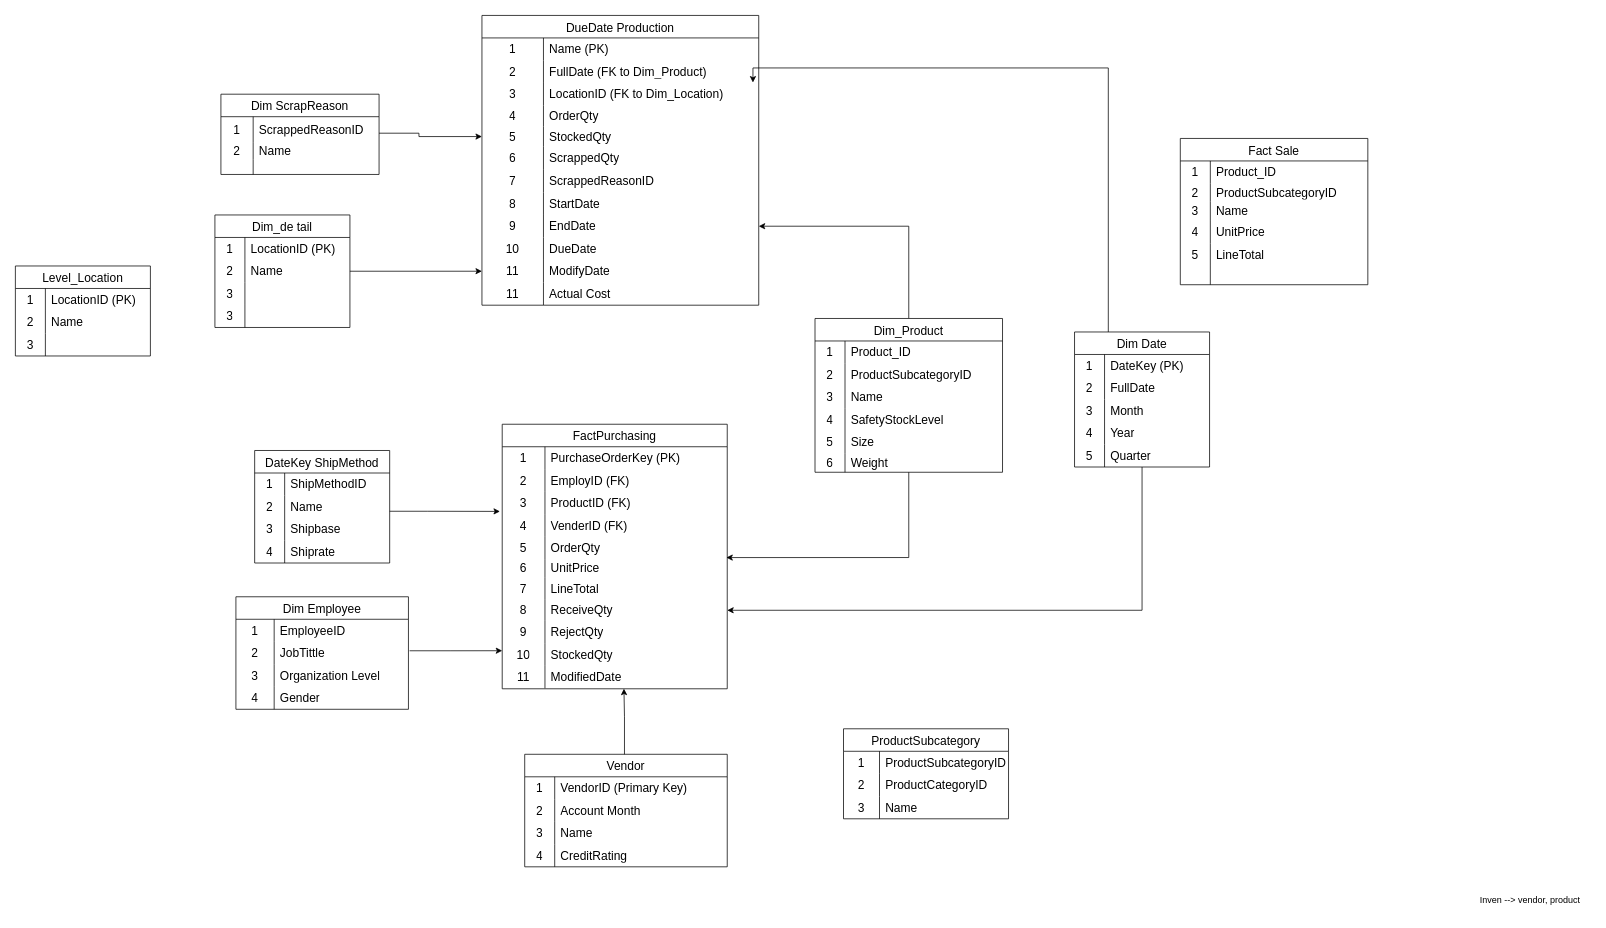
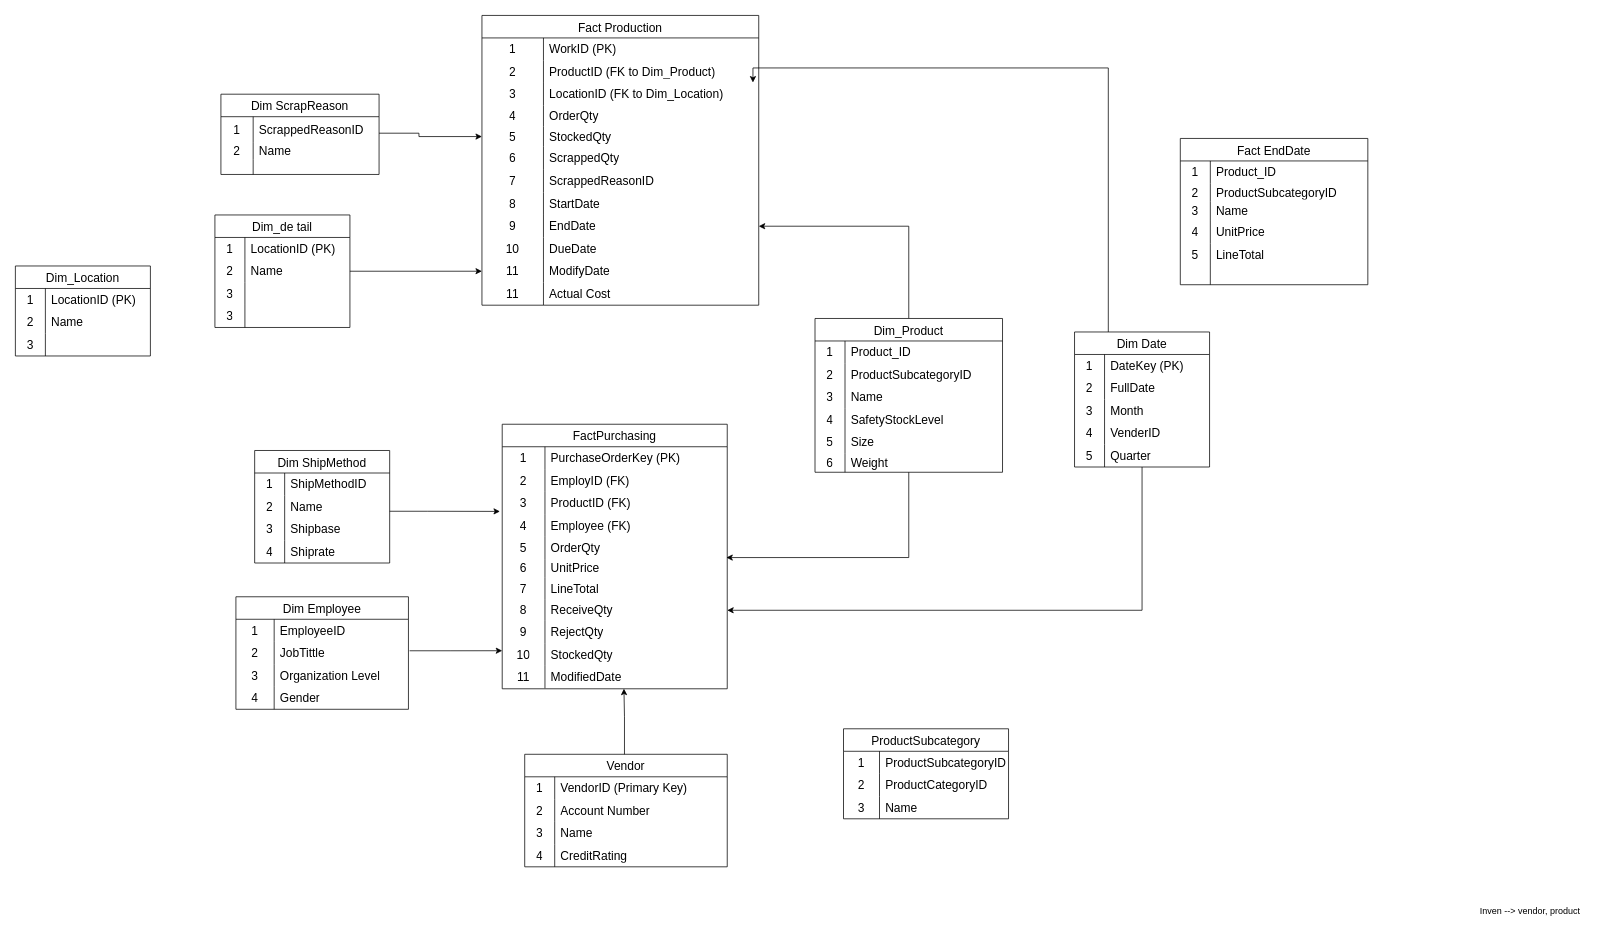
- <mxCell id="90" value="DueDate Production" style="shape=table;startSize=30;container=1;collapsible=0;childLayout=tableLayout;fixedRows=1;rowLines=0;fontStyle=0;strokeColor=default;fontSize=16;" parent="1" vertex="1"><mxGeometry x="642" y="20" width="369" height="386.302" as="geometry" /></mxCell>
+ <mxCell id="90" value="Fact Production" style="shape=table;startSize=30;container=1;collapsible=0;childLayout=tableLayout;fixedRows=1;rowLines=0;fontStyle=0;strokeColor=default;fontSize=16;" parent="1" vertex="1"><mxGeometry x="642" y="20" width="369" height="386.302" as="geometry" /></mxCell>
- <mxCell id="93" value="Name (PK)" style="shape=partialRectangle;html=1;whiteSpace=wrap;connectable=0;fillColor=none;top=0;left=0;bottom=0;right=0;align=left;spacingLeft=6;overflow=hidden;strokeColor=inherit;fontSize=16;" parent="91" vertex="1"><mxGeometry x="82" width="287" height="30" as="geometry"><mxRectangle width="287" height="30" as="alternateBounds" /></mxGeometry></mxCell>
+ <mxCell id="93" value="WorkID (PK)" style="shape=partialRectangle;html=1;whiteSpace=wrap;connectable=0;fillColor=none;top=0;left=0;bottom=0;right=0;align=left;spacingLeft=6;overflow=hidden;strokeColor=inherit;fontSize=16;" parent="91" vertex="1"><mxGeometry x="82" width="287" height="30" as="geometry"><mxRectangle width="287" height="30" as="alternateBounds" /></mxGeometry></mxCell>
- <mxCell id="96" value="FullDate (FK to Dim_Product)" style="shape=partialRectangle;html=1;whiteSpace=wrap;connectable=0;fillColor=none;top=0;left=0;bottom=0;right=0;align=left;spacingLeft=6;overflow=hidden;strokeColor=inherit;fontSize=16;" parent="94" vertex="1"><mxGeometry x="82" width="287" height="30" as="geometry"><mxRectangle width="287" height="30" as="alternateBounds" /></mxGeometry></mxCell>
+ <mxCell id="96" value="ProductID (FK to Dim_Product)" style="shape=partialRectangle;html=1;whiteSpace=wrap;connectable=0;fillColor=none;top=0;left=0;bottom=0;right=0;align=left;spacingLeft=6;overflow=hidden;strokeColor=inherit;fontSize=16;" parent="94" vertex="1"><mxGeometry x="82" width="287" height="30" as="geometry"><mxRectangle width="287" height="30" as="alternateBounds" /></mxGeometry></mxCell>
- <mxCell id="187" value="Fact Sale" style="shape=table;startSize=30;container=1;collapsible=0;childLayout=tableLayout;fixedRows=1;rowLines=0;fontStyle=0;strokeColor=default;fontSize=16;" parent="1" vertex="1"><mxGeometry x="1573" y="184" width="250" height="195" as="geometry" /></mxCell>
+ <mxCell id="187" value="Fact EndDate" style="shape=table;startSize=30;container=1;collapsible=0;childLayout=tableLayout;fixedRows=1;rowLines=0;fontStyle=0;strokeColor=default;fontSize=16;" parent="1" vertex="1"><mxGeometry x="1573" y="184" width="250" height="195" as="geometry" /></mxCell>
- <mxCell id="209" value="Level_Location" style="shape=table;startSize=30;container=1;collapsible=0;childLayout=tableLayout;fixedRows=1;rowLines=0;fontStyle=0;strokeColor=default;fontSize=16;" parent="1" vertex="1"><mxGeometry x="20" y="354" width="180" height="120" as="geometry" /></mxCell>
+ <mxCell id="209" value="Dim_Location" style="shape=table;startSize=30;container=1;collapsible=0;childLayout=tableLayout;fixedRows=1;rowLines=0;fontStyle=0;strokeColor=default;fontSize=16;" parent="1" vertex="1"><mxGeometry x="20" y="354" width="180" height="120" as="geometry" /></mxCell>
- <mxCell id="15" value="Year" style="shape=partialRectangle;html=1;whiteSpace=wrap;connectable=0;fillColor=none;top=0;left=0;bottom=0;right=0;align=left;spacingLeft=6;overflow=hidden;strokeColor=inherit;fontSize=16;" parent="13" vertex="1"><mxGeometry x="40" width="140" height="30" as="geometry"><mxRectangle width="140" height="30" as="alternateBounds" /></mxGeometry></mxCell>
+ <mxCell id="15" value="VenderID" style="shape=partialRectangle;html=1;whiteSpace=wrap;connectable=0;fillColor=none;top=0;left=0;bottom=0;right=0;align=left;spacingLeft=6;overflow=hidden;strokeColor=inherit;fontSize=16;" parent="13" vertex="1"><mxGeometry x="40" width="140" height="30" as="geometry"><mxRectangle width="140" height="30" as="alternateBounds" /></mxGeometry></mxCell>
- <mxCell id="127" value="DateKey ShipMethod" style="shape=table;startSize=30;container=1;collapsible=0;childLayout=tableLayout;fixedRows=1;rowLines=0;fontStyle=0;strokeColor=default;fontSize=16;" parent="1" vertex="1"><mxGeometry x="339" y="600" width="180" height="150" as="geometry" /></mxCell>
+ <mxCell id="127" value="Dim ShipMethod" style="shape=table;startSize=30;container=1;collapsible=0;childLayout=tableLayout;fixedRows=1;rowLines=0;fontStyle=0;strokeColor=default;fontSize=16;" parent="1" vertex="1"><mxGeometry x="339" y="600" width="180" height="150" as="geometry" /></mxCell>
- <mxCell id="55" value="VenderID (FK)" style="shape=partialRectangle;html=1;whiteSpace=wrap;connectable=0;fillColor=none;top=0;left=0;bottom=0;right=0;align=left;spacingLeft=6;overflow=hidden;strokeColor=inherit;fontSize=16;" parent="53" vertex="1"><mxGeometry x="57" width="243" height="30" as="geometry"><mxRectangle width="243" height="30" as="alternateBounds" /></mxGeometry></mxCell>
+ <mxCell id="55" value="Employee (FK)" style="shape=partialRectangle;html=1;whiteSpace=wrap;connectable=0;fillColor=none;top=0;left=0;bottom=0;right=0;align=left;spacingLeft=6;overflow=hidden;strokeColor=inherit;fontSize=16;" parent="53" vertex="1"><mxGeometry x="57" width="243" height="30" as="geometry"><mxRectangle width="243" height="30" as="alternateBounds" /></mxGeometry></mxCell>
- <mxCell id="83" value="Account Month" style="shape=partialRectangle;html=1;whiteSpace=wrap;connectable=0;fillColor=none;top=0;left=0;bottom=0;right=0;align=left;spacingLeft=6;overflow=hidden;strokeColor=inherit;fontSize=16;" parent="81" vertex="1"><mxGeometry x="40" width="230" height="30" as="geometry"><mxRectangle width="230" height="30" as="alternateBounds" /></mxGeometry></mxCell>
+ <mxCell id="83" value="Account Number" style="shape=partialRectangle;html=1;whiteSpace=wrap;connectable=0;fillColor=none;top=0;left=0;bottom=0;right=0;align=left;spacingLeft=6;overflow=hidden;strokeColor=inherit;fontSize=16;" parent="81" vertex="1"><mxGeometry x="40" width="230" height="30" as="geometry"><mxRectangle width="230" height="30" as="alternateBounds" /></mxGeometry></mxCell>
- <mxCell id="175" value="Inven --&amp;gt; vendor, product" style="text;html=1;align=center;verticalAlign=middle;resizable=0;points=[];autosize=1;strokeColor=none;fillColor=none;" parent="1" vertex="1"><mxGeometry x="1959" y="1185" width="160" height="30" as="geometry" /></mxCell>
+ <mxCell id="175" value="Inven --&amp;gt; vendor, product" style="text;html=1;align=center;verticalAlign=middle;resizable=0;points=[];autosize=1;strokeColor=none;fillColor=none;" parent="1" vertex="1"><mxGeometry x="1959" y="1200" width="160" height="30" as="geometry" /></mxCell>
